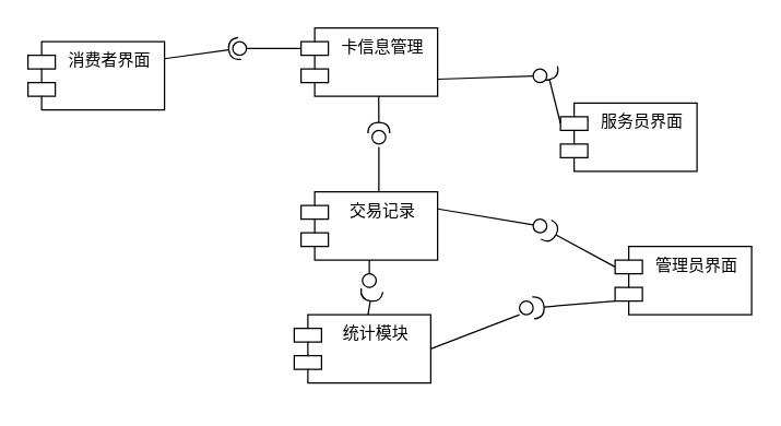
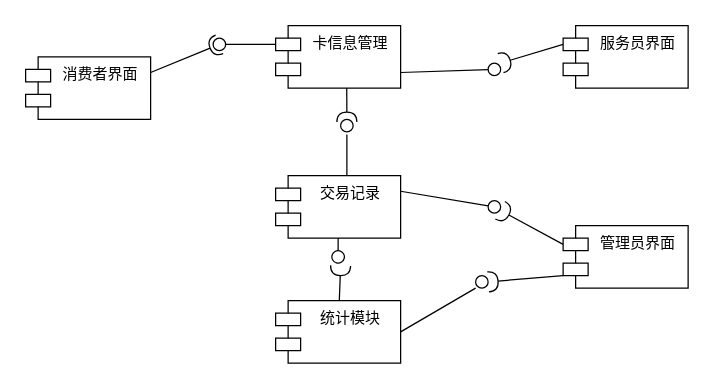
- <mxCell id="4" value="消费者界面&#10;" style="shape=module;align=left;spacingLeft=20;align=center;verticalAlign=top;" vertex="1" parent="1"><mxGeometry x="20" y="30" width="100" height="50" as="geometry" /></mxCell>
+ <mxCell id="4" value="消费者界面&#10;" style="shape=module;align=left;spacingLeft=20;align=center;verticalAlign=top;" vertex="1" parent="1"><mxGeometry x="20" y="45" width="100" height="50" as="geometry" /></mxCell>
- <mxCell id="5" value="服务员界面" style="shape=module;align=left;spacingLeft=20;align=center;verticalAlign=top;" vertex="1" parent="1"><mxGeometry x="410" y="75" width="100" height="50" as="geometry" /></mxCell>
+ <mxCell id="5" value="服务员界面" style="shape=module;align=left;spacingLeft=20;align=center;verticalAlign=top;" vertex="1" parent="1"><mxGeometry x="450" y="20" width="100" height="50" as="geometry" /></mxCell>
- <mxCell id="7" value="统计模块" style="shape=module;align=left;spacingLeft=20;align=center;verticalAlign=top;" vertex="1" parent="1"><mxGeometry x="215" y="230" width="100" height="50" as="geometry" /></mxCell>
+ <mxCell id="7" value="统计模块" style="shape=module;align=left;spacingLeft=20;align=center;verticalAlign=top;" vertex="1" parent="1"><mxGeometry x="220" y="240" width="100" height="50" as="geometry" /></mxCell>
